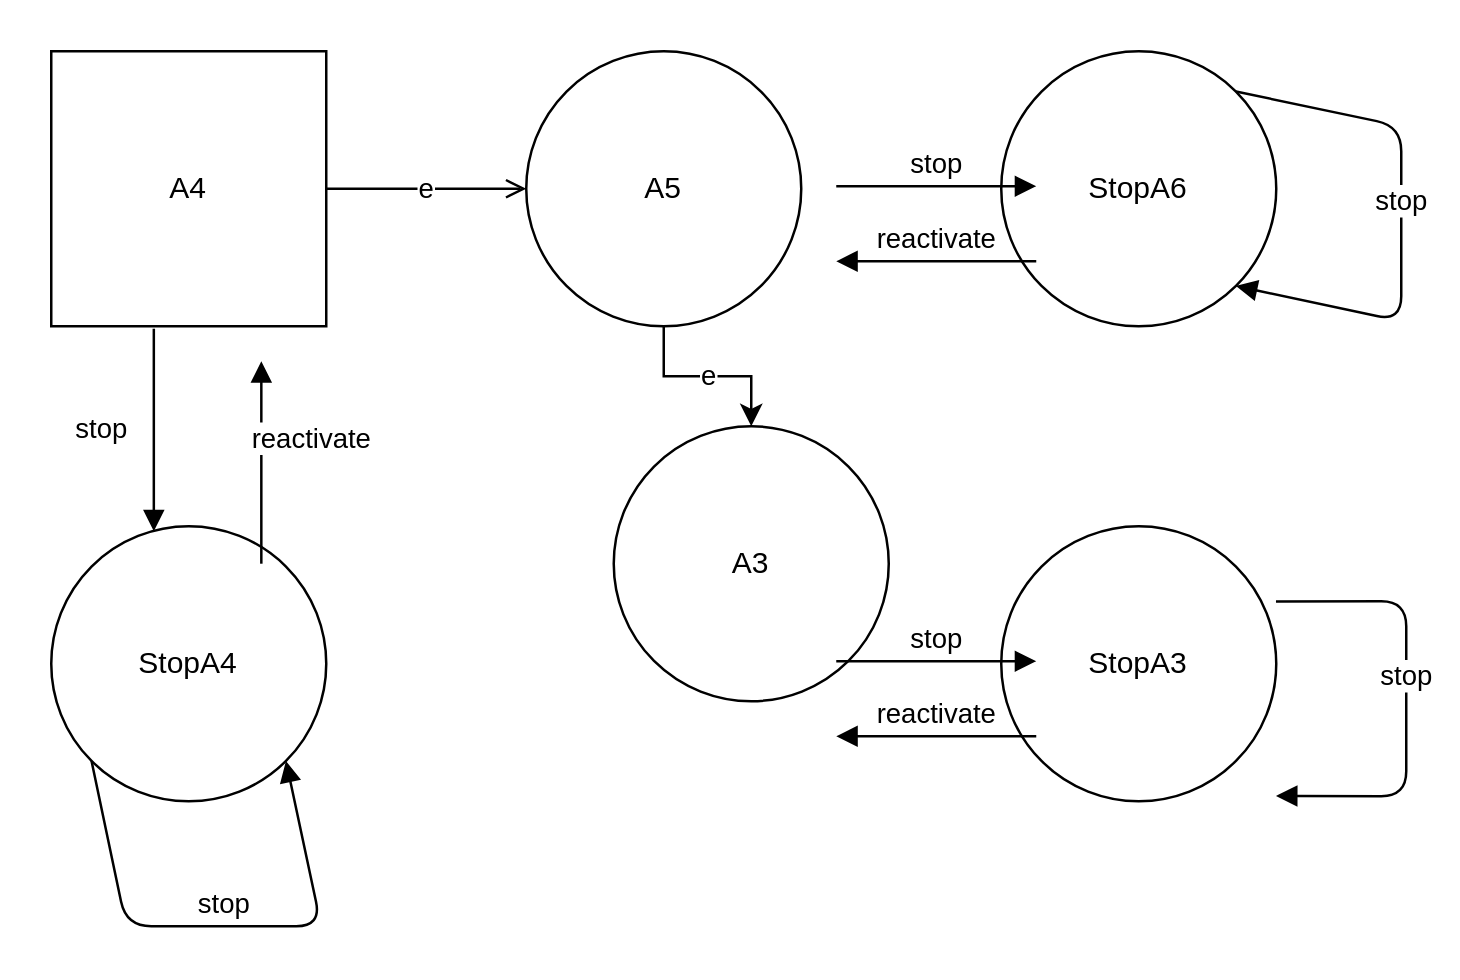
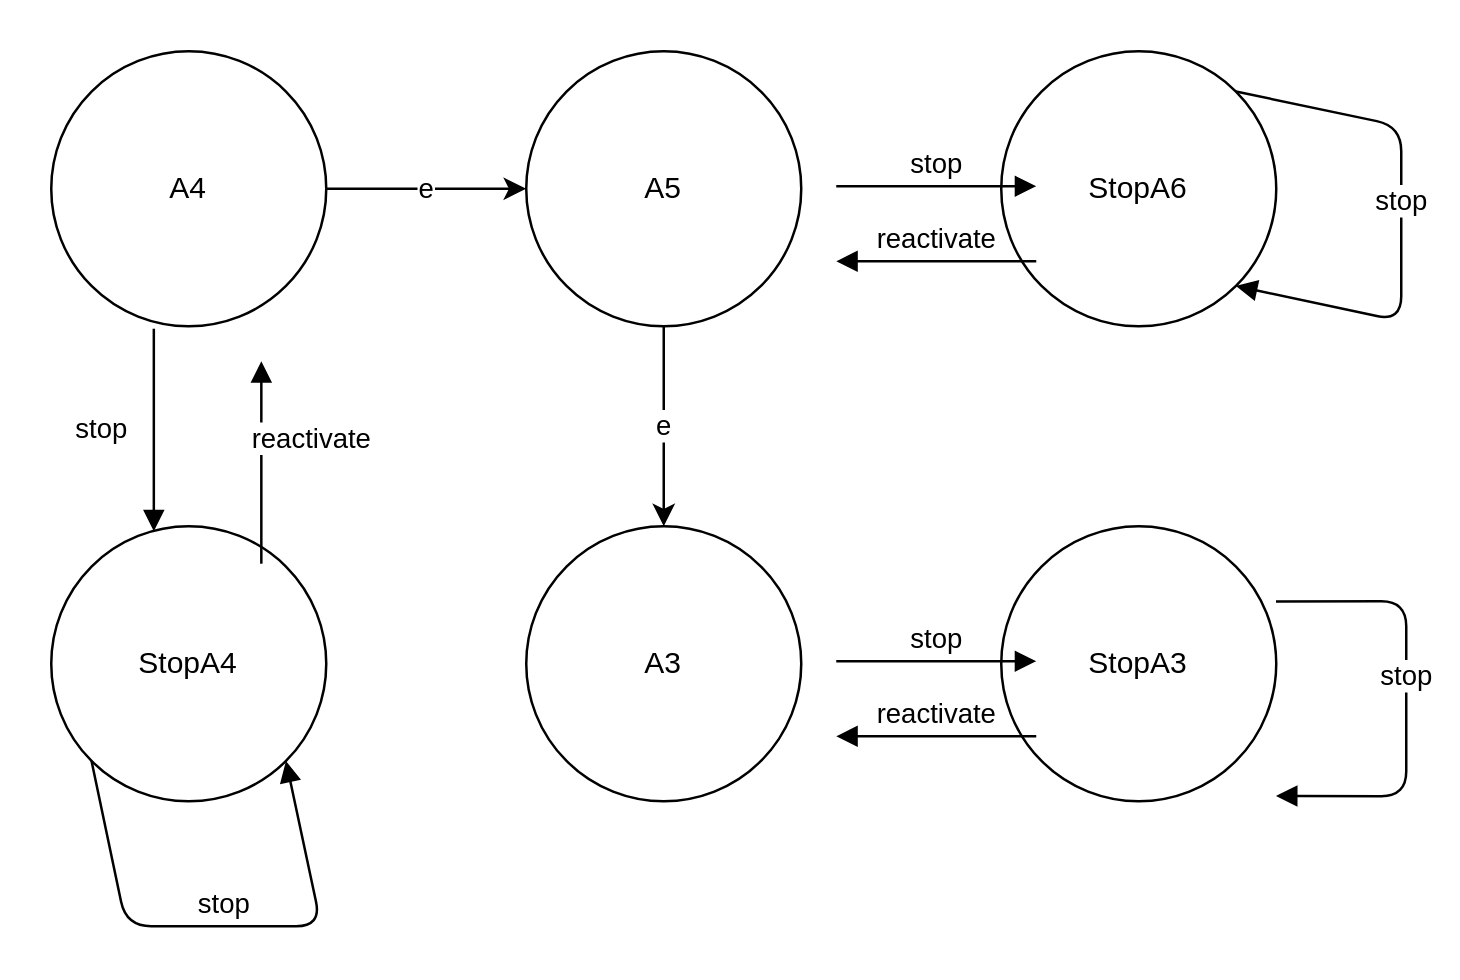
- <mxCell id="3" value="A4" style="whiteSpace=wrap;html=1;rounded=0;" vertex="1" parent="1"><mxGeometry x="20" y="20" width="110" height="110" as="geometry" /></mxCell>
+ <mxCell id="3" value="A4" style="ellipse;whiteSpace=wrap;html=1;" vertex="1" parent="1"><mxGeometry x="20" y="20" width="110" height="110" as="geometry" /></mxCell>
- <mxCell id="2" value="e" style="edgeStyle=orthogonalEdgeStyle;rounded=0;orthogonalLoop=1;jettySize=auto;html=1;endArrow=open;" edge="1" parent="1" source="3" target="5"><mxGeometry relative="1" as="geometry" /></mxCell>
+ <mxCell id="2" value="e" style="edgeStyle=orthogonalEdgeStyle;rounded=0;orthogonalLoop=1;jettySize=auto;html=1;" edge="1" parent="1" source="3" target="5"><mxGeometry relative="1" as="geometry" /></mxCell>
- <mxCell id="6" value="A3" style="ellipse;whiteSpace=wrap;html=1;" vertex="1" parent="1"><mxGeometry x="245" y="170" width="110" height="110" as="geometry" /></mxCell>
+ <mxCell id="6" value="A3" style="ellipse;whiteSpace=wrap;html=1;" vertex="1" parent="1"><mxGeometry x="210" y="210" width="110" height="110" as="geometry" /></mxCell>
